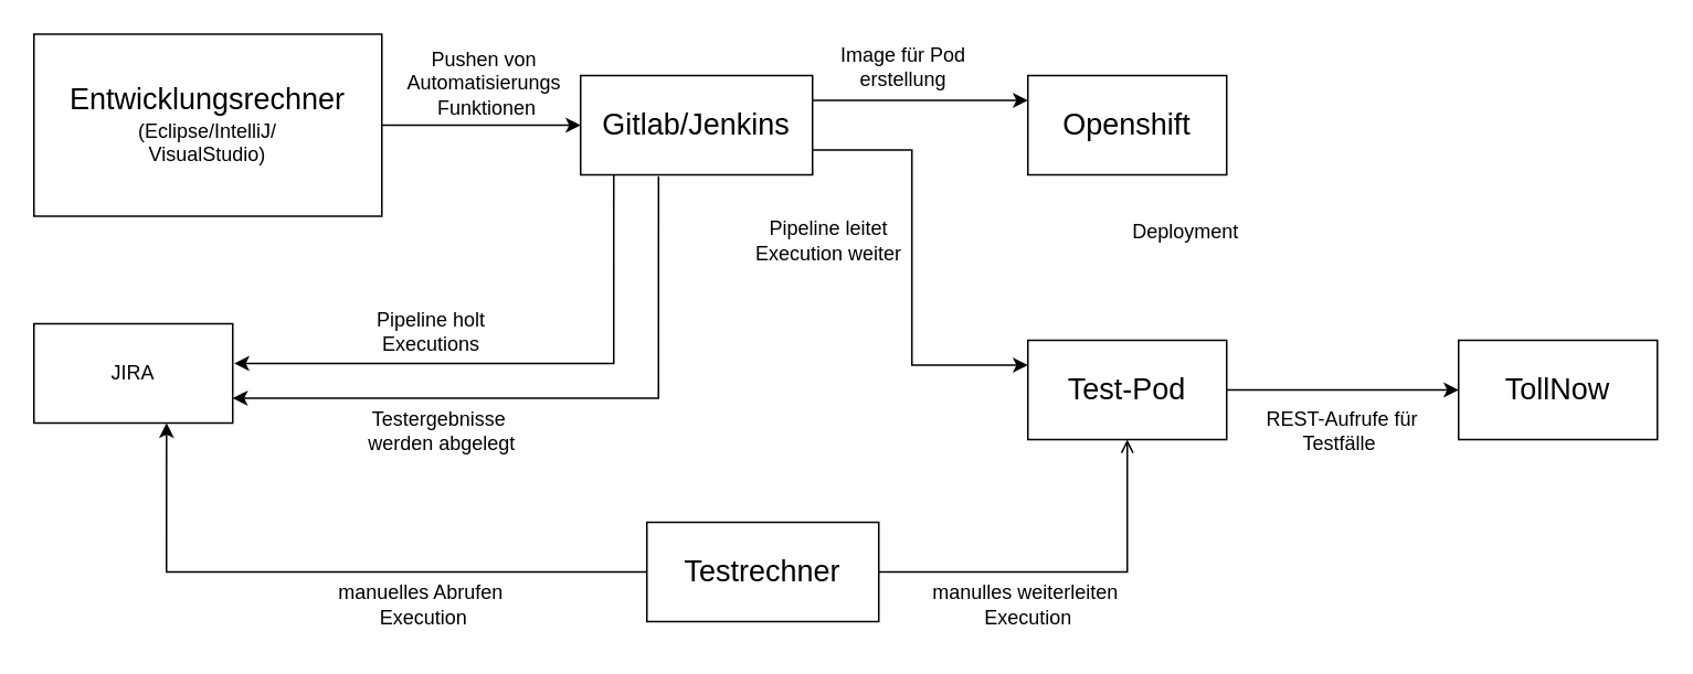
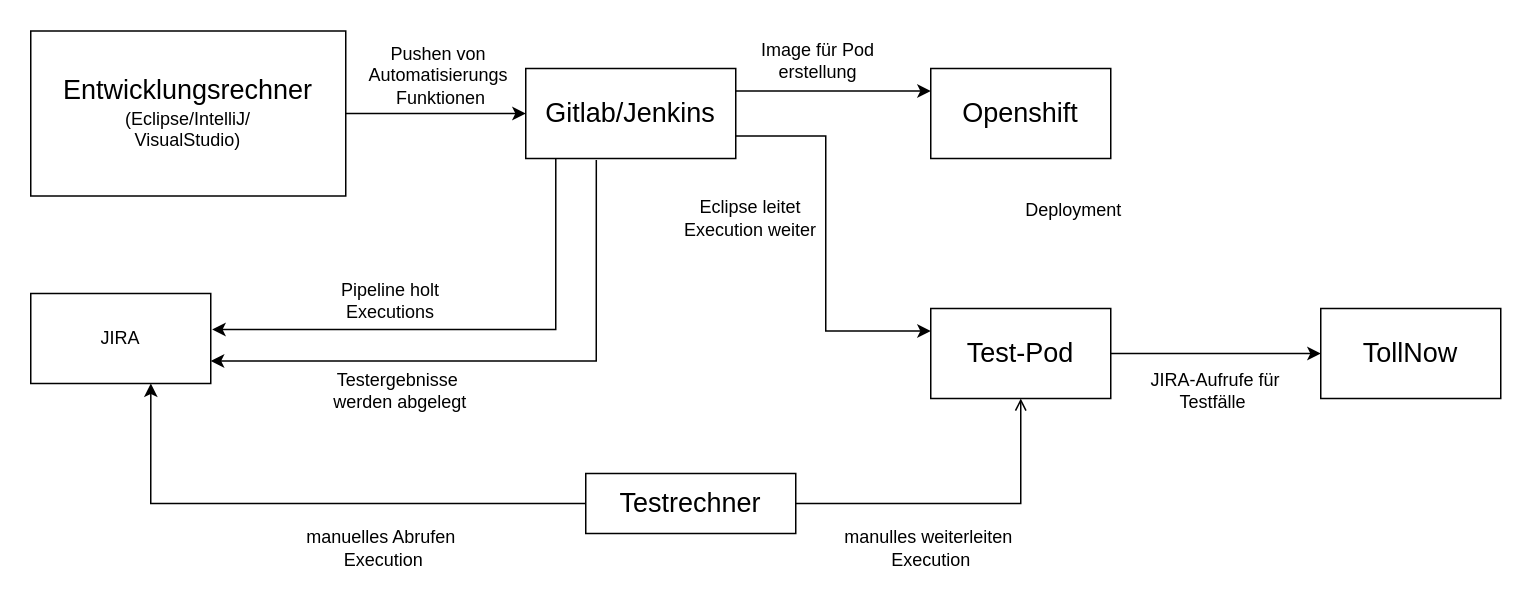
- <mxCell id="17" value="Pipeline leitet Execution weiter" style="text;html=1;strokeColor=none;fillColor=none;align=center;verticalAlign=middle;whiteSpace=wrap;rounded=0;" parent="1" vertex="1"><mxGeometry x="450" y="130" width="100" height="30" as="geometry" /></mxCell>
+ <mxCell id="17" value="Eclipse leitet Execution weiter" style="text;html=1;strokeColor=none;fillColor=none;align=center;verticalAlign=middle;whiteSpace=wrap;rounded=0;" parent="1" vertex="1"><mxGeometry x="450" y="130" width="100" height="30" as="geometry" /></mxCell>
- <mxCell id="18" value="REST-Aufrufe für Testfälle&amp;nbsp;" style="text;html=1;strokeColor=none;fillColor=none;align=center;verticalAlign=middle;whiteSpace=wrap;rounded=0;" parent="1" vertex="1"><mxGeometry x="760" y="245" width="100" height="30" as="geometry" /></mxCell>
+ <mxCell id="18" value="JIRA-Aufrufe für Testfälle&amp;nbsp;" style="text;html=1;strokeColor=none;fillColor=none;align=center;verticalAlign=middle;whiteSpace=wrap;rounded=0;" parent="1" vertex="1"><mxGeometry x="760" y="245" width="100" height="30" as="geometry" /></mxCell>
- <mxCell id="22" value="&lt;font style=&quot;font-size: 18px;&quot;&gt;Testrechner&lt;/font&gt;" style="rounded=0;whiteSpace=wrap;html=1;" parent="1" vertex="1"><mxGeometry x="390" y="315" width="140" height="60" as="geometry" /></mxCell>
+ <mxCell id="22" value="&lt;font style=&quot;font-size: 18px;&quot;&gt;Testrechner&lt;/font&gt;" style="rounded=0;whiteSpace=wrap;html=1;" parent="1" vertex="1"><mxGeometry x="390" y="315" width="140" height="40" as="geometry" /></mxCell>
